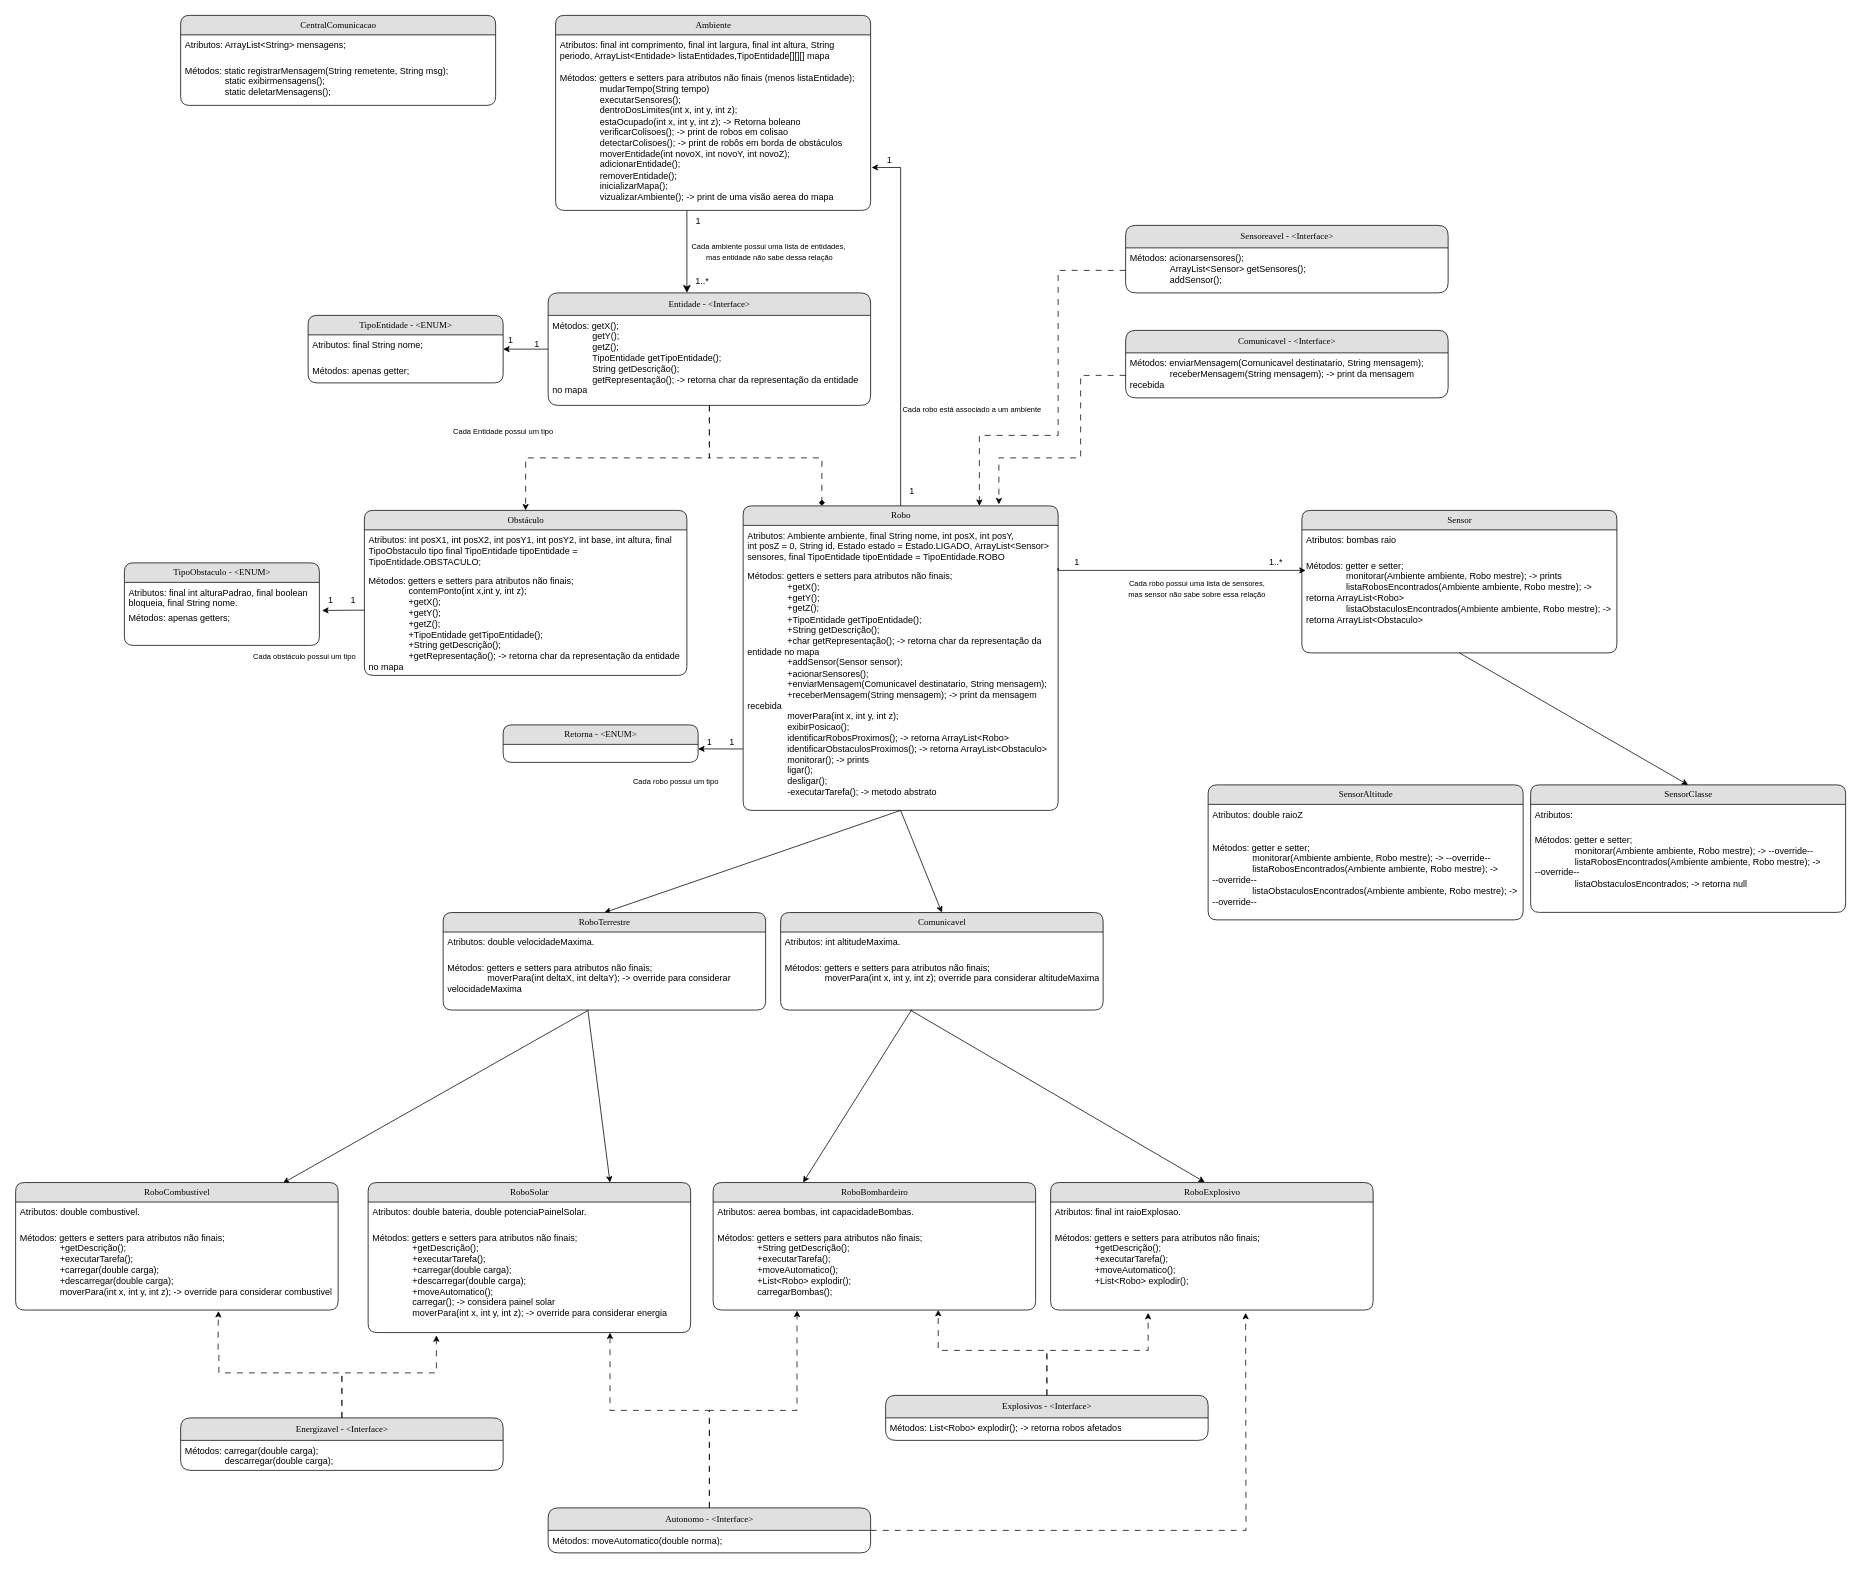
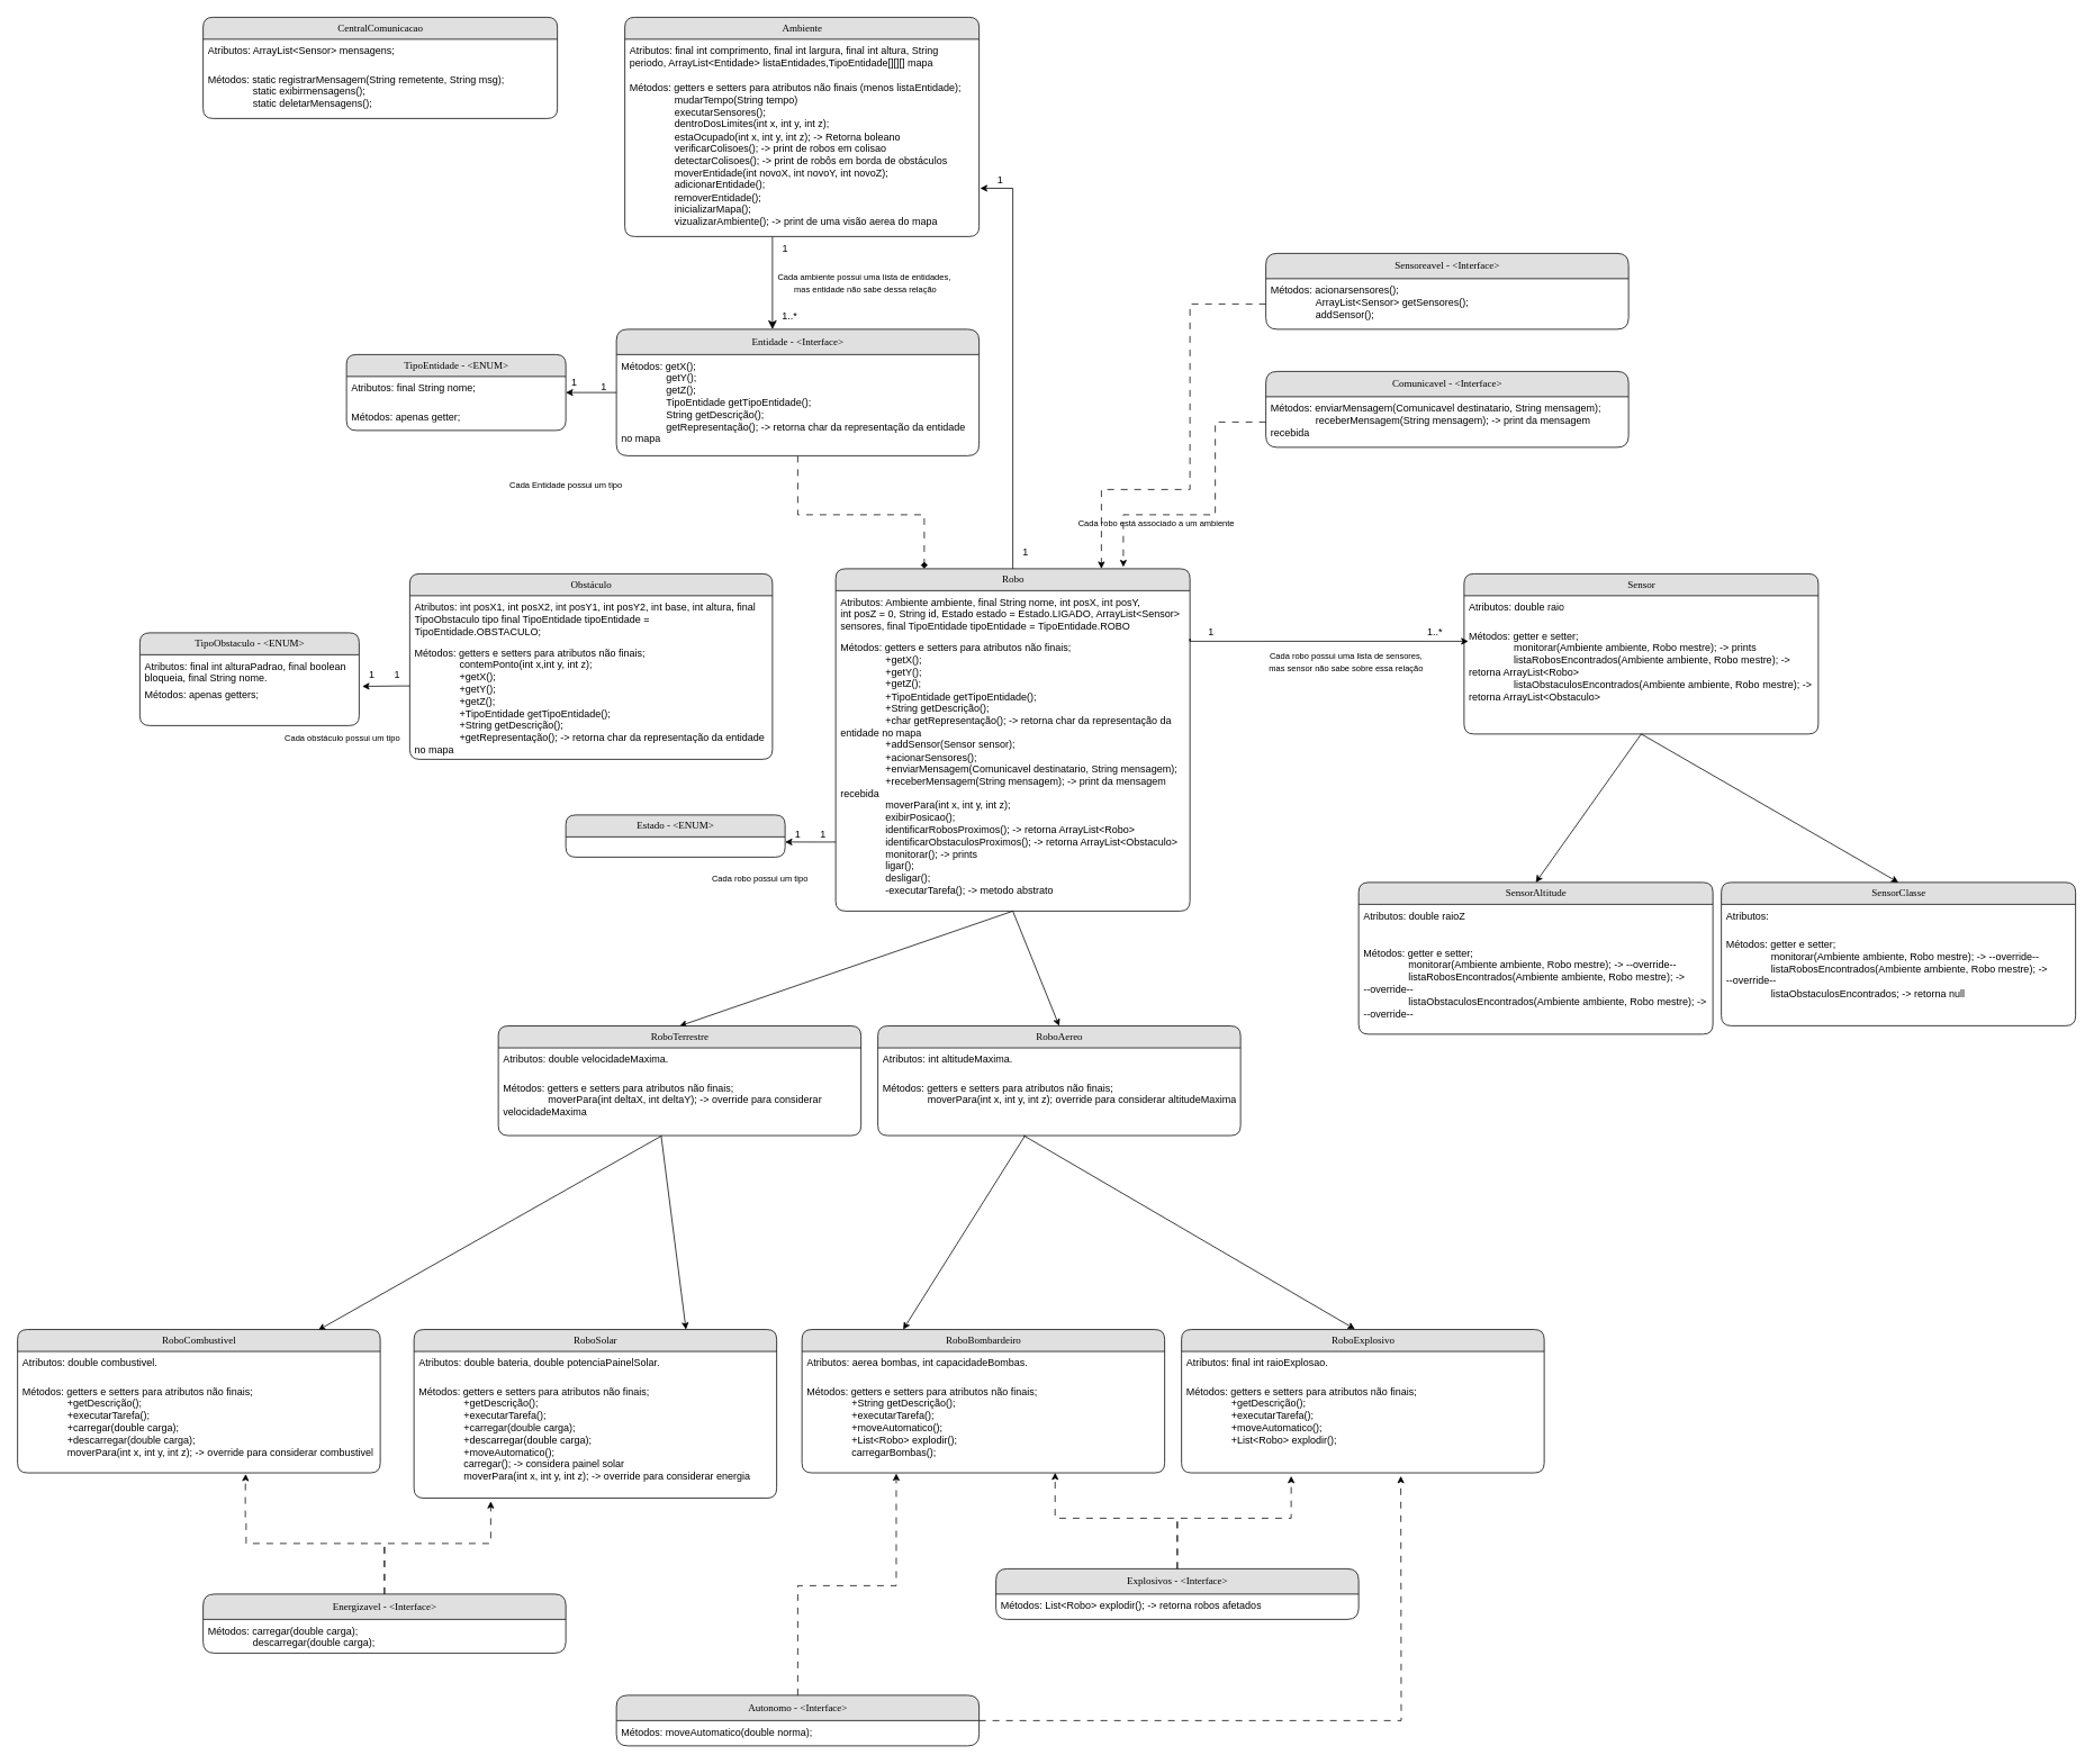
- <mxCell id="101" value="Atributos: ArrayList&amp;lt;String&amp;gt; mensagens;" style="text;html=1;strokeColor=none;fillColor=none;spacingLeft=4;spacingRight=4;whiteSpace=wrap;overflow=hidden;rotatable=0;points=[[0,0.5],[1,0.5]];portConstraint=eastwest;" parent="100" vertex="1"><mxGeometry y="26" width="420" height="34" as="geometry" /></mxCell>
+ <mxCell id="101" value="Atributos: ArrayList&amp;lt;Sensor&amp;gt; mensagens;" style="text;html=1;strokeColor=none;fillColor=none;spacingLeft=4;spacingRight=4;whiteSpace=wrap;overflow=hidden;rotatable=0;points=[[0,0.5],[1,0.5]];portConstraint=eastwest;" parent="100" vertex="1"><mxGeometry y="26" width="420" height="34" as="geometry" /></mxCell>
- <mxCell id="19" value="&lt;div&gt;&lt;font style=&quot;font-size: 10px;&quot;&gt;Cada robo está associado a um ambiente&lt;/font&gt;&lt;/div&gt;" style="text;html=1;align=center;verticalAlign=middle;resizable=0;points=[];autosize=1;strokeColor=none;fillColor=none;" parent="1" vertex="1"><mxGeometry x="1190" y="530" width="210" height="30" as="geometry" /></mxCell>
+ <mxCell id="19" value="&lt;div&gt;&lt;font style=&quot;font-size: 10px;&quot;&gt;Cada robo está associado a um ambiente&lt;/font&gt;&lt;/div&gt;" style="text;html=1;align=center;verticalAlign=middle;resizable=0;points=[];autosize=1;strokeColor=none;fillColor=none;" parent="1" vertex="1"><mxGeometry x="1265" y="605" width="210" height="30" as="geometry" /></mxCell>
- <mxCell id="62" style="edgeStyle=orthogonalEdgeStyle;rounded=0;orthogonalLoop=1;jettySize=auto;html=1;entryX=0.5;entryY=0;entryDx=0;entryDy=0;dashed=1;dashPattern=8 8;" parent="1" source="64" target="9" edge="1"><mxGeometry relative="1" as="geometry" /></mxCell>
- <mxCell id="25" value="Atributos: bombas raio" style="text;html=1;strokeColor=none;fillColor=none;spacingLeft=4;spacingRight=4;whiteSpace=wrap;overflow=hidden;rotatable=0;points=[[0,0.5],[1,0.5]];portConstraint=eastwest;" parent="24" vertex="1"><mxGeometry y="26" width="420" height="34" as="geometry" /></mxCell>
+ <mxCell id="25" value="Atributos: double raio" style="text;html=1;strokeColor=none;fillColor=none;spacingLeft=4;spacingRight=4;whiteSpace=wrap;overflow=hidden;rotatable=0;points=[[0,0.5],[1,0.5]];portConstraint=eastwest;" parent="24" vertex="1"><mxGeometry y="26" width="420" height="34" as="geometry" /></mxCell>
+ <mxCell id="37" value="" style="endArrow=classic;html=1;rounded=0;entryX=0.5;entryY=0;entryDx=0;entryDy=0;exitX=0.5;exitY=1;exitDx=0;exitDy=0;" parent="1" source="24" target="34" edge="1"><mxGeometry width="50" height="50" relative="1" as="geometry"><mxPoint x="1960" y="866" as="sourcePoint" /><mxPoint x="2080" y="1046" as="targetPoint" /></mxGeometry></mxCell>
- <mxCell id="89" value="Retorna - &amp;lt;ENUM&amp;gt;" style="swimlane;html=1;fontStyle=0;childLayout=stackLayout;horizontal=1;startSize=26;fillColor=#e0e0e0;horizontalStack=0;resizeParent=1;resizeLast=0;collapsible=1;marginBottom=0;swimlaneFillColor=#ffffff;align=center;rounded=1;shadow=0;comic=0;labelBackgroundColor=none;strokeWidth=1;fontFamily=Verdana;fontSize=12" parent="1" vertex="1"><mxGeometry x="670" y="966" width="260" height="50" as="geometry" /></mxCell>
+ <mxCell id="89" value="Estado - &amp;lt;ENUM&amp;gt;" style="swimlane;html=1;fontStyle=0;childLayout=stackLayout;horizontal=1;startSize=26;fillColor=#e0e0e0;horizontalStack=0;resizeParent=1;resizeLast=0;collapsible=1;marginBottom=0;swimlaneFillColor=#ffffff;align=center;rounded=1;shadow=0;comic=0;labelBackgroundColor=none;strokeWidth=1;fontFamily=Verdana;fontSize=12" parent="1" vertex="1"><mxGeometry x="670" y="966" width="260" height="50" as="geometry" /></mxCell>
- <mxCell id="42" value="Comunicavel" style="swimlane;html=1;fontStyle=0;childLayout=stackLayout;horizontal=1;startSize=26;fillColor=#e0e0e0;horizontalStack=0;resizeParent=1;resizeLast=0;collapsible=1;marginBottom=0;swimlaneFillColor=#ffffff;align=center;rounded=1;shadow=0;comic=0;labelBackgroundColor=none;strokeWidth=1;fontFamily=Verdana;fontSize=12" parent="1" vertex="1"><mxGeometry x="1040" y="1216.24" width="430" height="130" as="geometry" /></mxCell>
+ <mxCell id="42" value="RoboAereo" style="swimlane;html=1;fontStyle=0;childLayout=stackLayout;horizontal=1;startSize=26;fillColor=#e0e0e0;horizontalStack=0;resizeParent=1;resizeLast=0;collapsible=1;marginBottom=0;swimlaneFillColor=#ffffff;align=center;rounded=1;shadow=0;comic=0;labelBackgroundColor=none;strokeWidth=1;fontFamily=Verdana;fontSize=12" parent="1" vertex="1"><mxGeometry x="1040" y="1216.24" width="430" height="130" as="geometry" /></mxCell>
- <mxCell id="70" style="edgeStyle=orthogonalEdgeStyle;rounded=0;orthogonalLoop=1;jettySize=auto;html=1;entryX=0.75;entryY=1;entryDx=0;entryDy=0;dashed=1;dashPattern=8 8;" parent="1" source="72" target="51" edge="1"><mxGeometry relative="1" as="geometry"><Array as="points"><mxPoint x="945" y="1880" /><mxPoint x="813" y="1880" /></Array></mxGeometry></mxCell>
